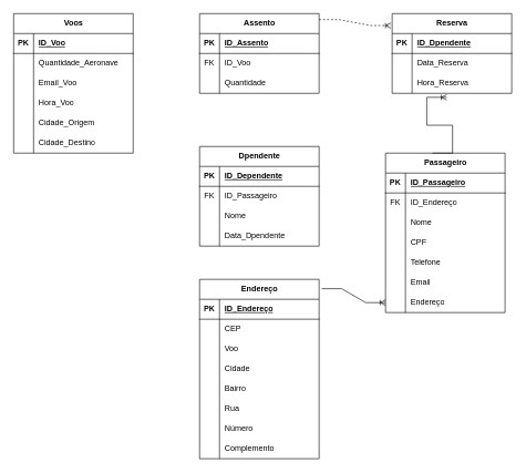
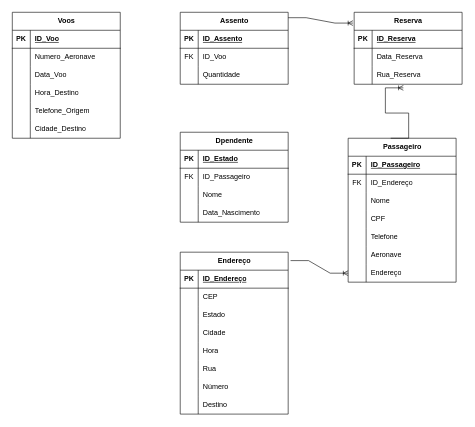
- <mxCell id="91" value="" style="edgeStyle=entityRelationEdgeStyle;fontSize=12;html=1;endArrow=ERoneToMany;rounded=0;exitX=1;exitY=0.075;exitDx=0;exitDy=0;exitPerimeter=0;entryX=-0.011;entryY=0.15;entryDx=0;entryDy=0;entryPerimeter=0;dashed=1;" parent="1" source="21" target="92" edge="1"><mxGeometry width="100" height="100" relative="1" as="geometry"><mxPoint x="550" y="120" as="sourcePoint" /><mxPoint x="550" y="80" as="targetPoint" /></mxGeometry></mxCell>
+ <mxCell id="91" value="" style="edgeStyle=entityRelationEdgeStyle;fontSize=12;html=1;endArrow=ERoneToMany;rounded=0;exitX=1;exitY=0.075;exitDx=0;exitDy=0;exitPerimeter=0;entryX=-0.011;entryY=0.15;entryDx=0;entryDy=0;entryPerimeter=0;" parent="1" source="21" target="92" edge="1"><mxGeometry width="100" height="100" relative="1" as="geometry"><mxPoint x="550" y="120" as="sourcePoint" /><mxPoint x="550" y="80" as="targetPoint" /></mxGeometry></mxCell>
- <mxCell id="95" value="ID_Dpendente" style="shape=partialRectangle;connectable=0;fillColor=none;top=0;left=0;bottom=0;right=0;align=left;spacingLeft=6;fontStyle=5;overflow=hidden;whiteSpace=wrap;html=1;" parent="93" vertex="1"><mxGeometry x="30" width="150" height="30" as="geometry"><mxRectangle width="150" height="30" as="alternateBounds" /></mxGeometry></mxCell>
+ <mxCell id="95" value="ID_Reserva" style="shape=partialRectangle;connectable=0;fillColor=none;top=0;left=0;bottom=0;right=0;align=left;spacingLeft=6;fontStyle=5;overflow=hidden;whiteSpace=wrap;html=1;" parent="93" vertex="1"><mxGeometry x="30" width="150" height="30" as="geometry"><mxRectangle width="150" height="30" as="alternateBounds" /></mxGeometry></mxCell>
- <mxCell id="8" value="Quantidade_Aeronave" style="shape=partialRectangle;connectable=0;fillColor=none;top=0;left=0;bottom=0;right=0;align=left;spacingLeft=6;overflow=hidden;whiteSpace=wrap;html=1;" parent="6" vertex="1"><mxGeometry x="30" width="150" height="30" as="geometry"><mxRectangle width="150" height="30" as="alternateBounds" /></mxGeometry></mxCell>
+ <mxCell id="8" value="Numero_Aeronave" style="shape=partialRectangle;connectable=0;fillColor=none;top=0;left=0;bottom=0;right=0;align=left;spacingLeft=6;overflow=hidden;whiteSpace=wrap;html=1;" parent="6" vertex="1"><mxGeometry x="30" width="150" height="30" as="geometry"><mxRectangle width="150" height="30" as="alternateBounds" /></mxGeometry></mxCell>
- <mxCell id="11" value="Email_Voo" style="shape=partialRectangle;connectable=0;fillColor=none;top=0;left=0;bottom=0;right=0;align=left;spacingLeft=6;overflow=hidden;whiteSpace=wrap;html=1;" parent="9" vertex="1"><mxGeometry x="30" width="150" height="30" as="geometry"><mxRectangle width="150" height="30" as="alternateBounds" /></mxGeometry></mxCell>
+ <mxCell id="11" value="Data_Voo" style="shape=partialRectangle;connectable=0;fillColor=none;top=0;left=0;bottom=0;right=0;align=left;spacingLeft=6;overflow=hidden;whiteSpace=wrap;html=1;" parent="9" vertex="1"><mxGeometry x="30" width="150" height="30" as="geometry"><mxRectangle width="150" height="30" as="alternateBounds" /></mxGeometry></mxCell>
- <mxCell id="101" value="Hora_Reserva" style="shape=partialRectangle;connectable=0;fillColor=none;top=0;left=0;bottom=0;right=0;align=left;spacingLeft=6;overflow=hidden;whiteSpace=wrap;html=1;" parent="99" vertex="1"><mxGeometry x="30" width="150" height="30" as="geometry"><mxRectangle width="150" height="30" as="alternateBounds" /></mxGeometry></mxCell>
+ <mxCell id="101" value="Rua_Reserva" style="shape=partialRectangle;connectable=0;fillColor=none;top=0;left=0;bottom=0;right=0;align=left;spacingLeft=6;overflow=hidden;whiteSpace=wrap;html=1;" parent="99" vertex="1"><mxGeometry x="30" width="150" height="30" as="geometry"><mxRectangle width="150" height="30" as="alternateBounds" /></mxGeometry></mxCell>
- <mxCell id="14" value="Hora_Voo" style="shape=partialRectangle;connectable=0;fillColor=none;top=0;left=0;bottom=0;right=0;align=left;spacingLeft=6;overflow=hidden;whiteSpace=wrap;html=1;" parent="12" vertex="1"><mxGeometry x="30" width="150" height="30" as="geometry"><mxRectangle width="150" height="30" as="alternateBounds" /></mxGeometry></mxCell>
+ <mxCell id="14" value="Hora_Destino" style="shape=partialRectangle;connectable=0;fillColor=none;top=0;left=0;bottom=0;right=0;align=left;spacingLeft=6;overflow=hidden;whiteSpace=wrap;html=1;" parent="12" vertex="1"><mxGeometry x="30" width="150" height="30" as="geometry"><mxRectangle width="150" height="30" as="alternateBounds" /></mxGeometry></mxCell>
- <mxCell id="17" value="Cidade_Origem" style="shape=partialRectangle;connectable=0;fillColor=none;top=0;left=0;bottom=0;right=0;align=left;spacingLeft=6;overflow=hidden;whiteSpace=wrap;html=1;" parent="15" vertex="1"><mxGeometry x="30" width="150" height="30" as="geometry"><mxRectangle width="150" height="30" as="alternateBounds" /></mxGeometry></mxCell>
+ <mxCell id="17" value="Telefone_Origem" style="shape=partialRectangle;connectable=0;fillColor=none;top=0;left=0;bottom=0;right=0;align=left;spacingLeft=6;overflow=hidden;whiteSpace=wrap;html=1;" parent="15" vertex="1"><mxGeometry x="30" width="150" height="30" as="geometry"><mxRectangle width="150" height="30" as="alternateBounds" /></mxGeometry></mxCell>
- <mxCell id="56" value="ID_Dependente" style="shape=partialRectangle;connectable=0;fillColor=none;top=0;left=0;bottom=0;right=0;align=left;spacingLeft=6;fontStyle=5;overflow=hidden;whiteSpace=wrap;html=1;" parent="54" vertex="1"><mxGeometry x="30" width="150" height="30" as="geometry"><mxRectangle width="150" height="30" as="alternateBounds" /></mxGeometry></mxCell>
+ <mxCell id="56" value="ID_Estado" style="shape=partialRectangle;connectable=0;fillColor=none;top=0;left=0;bottom=0;right=0;align=left;spacingLeft=6;fontStyle=5;overflow=hidden;whiteSpace=wrap;html=1;" parent="54" vertex="1"><mxGeometry x="30" width="150" height="30" as="geometry"><mxRectangle width="150" height="30" as="alternateBounds" /></mxGeometry></mxCell>
- <mxCell id="65" value="Data_Dpendente" style="shape=partialRectangle;connectable=0;fillColor=none;top=0;left=0;bottom=0;right=0;align=left;spacingLeft=6;overflow=hidden;whiteSpace=wrap;html=1;" parent="63" vertex="1"><mxGeometry x="30" width="150" height="30" as="geometry"><mxRectangle width="150" height="30" as="alternateBounds" /></mxGeometry></mxCell>
+ <mxCell id="65" value="Data_Nascimento" style="shape=partialRectangle;connectable=0;fillColor=none;top=0;left=0;bottom=0;right=0;align=left;spacingLeft=6;overflow=hidden;whiteSpace=wrap;html=1;" parent="63" vertex="1"><mxGeometry x="30" width="150" height="30" as="geometry"><mxRectangle width="150" height="30" as="alternateBounds" /></mxGeometry></mxCell>
- <mxCell id="49" value="Email" style="shape=partialRectangle;connectable=0;fillColor=none;top=0;left=0;bottom=0;right=0;align=left;spacingLeft=6;overflow=hidden;whiteSpace=wrap;html=1;" parent="47" vertex="1"><mxGeometry x="30" width="150" height="30" as="geometry"><mxRectangle width="150" height="30" as="alternateBounds" /></mxGeometry></mxCell>
+ <mxCell id="49" value="Aeronave" style="shape=partialRectangle;connectable=0;fillColor=none;top=0;left=0;bottom=0;right=0;align=left;spacingLeft=6;overflow=hidden;whiteSpace=wrap;html=1;" parent="47" vertex="1"><mxGeometry x="30" width="150" height="30" as="geometry"><mxRectangle width="150" height="30" as="alternateBounds" /></mxGeometry></mxCell>
- <mxCell id="75" value="Voo" style="shape=partialRectangle;connectable=0;fillColor=none;top=0;left=0;bottom=0;right=0;align=left;spacingLeft=6;overflow=hidden;whiteSpace=wrap;html=1;" parent="73" vertex="1"><mxGeometry x="30" width="150" height="30" as="geometry"><mxRectangle width="150" height="30" as="alternateBounds" /></mxGeometry></mxCell>
+ <mxCell id="75" value="Estado" style="shape=partialRectangle;connectable=0;fillColor=none;top=0;left=0;bottom=0;right=0;align=left;spacingLeft=6;overflow=hidden;whiteSpace=wrap;html=1;" parent="73" vertex="1"><mxGeometry x="30" width="150" height="30" as="geometry"><mxRectangle width="150" height="30" as="alternateBounds" /></mxGeometry></mxCell>
- <mxCell id="81" value="Bairro" style="shape=partialRectangle;connectable=0;fillColor=none;top=0;left=0;bottom=0;right=0;align=left;spacingLeft=6;overflow=hidden;whiteSpace=wrap;html=1;" parent="79" vertex="1"><mxGeometry x="30" width="150" height="30" as="geometry"><mxRectangle width="150" height="30" as="alternateBounds" /></mxGeometry></mxCell>
+ <mxCell id="81" value="Hora" style="shape=partialRectangle;connectable=0;fillColor=none;top=0;left=0;bottom=0;right=0;align=left;spacingLeft=6;overflow=hidden;whiteSpace=wrap;html=1;" parent="79" vertex="1"><mxGeometry x="30" width="150" height="30" as="geometry"><mxRectangle width="150" height="30" as="alternateBounds" /></mxGeometry></mxCell>
- <mxCell id="90" value="Complemento" style="shape=partialRectangle;connectable=0;fillColor=none;top=0;left=0;bottom=0;right=0;align=left;spacingLeft=6;overflow=hidden;whiteSpace=wrap;html=1;" parent="88" vertex="1"><mxGeometry x="30" width="150" height="30" as="geometry"><mxRectangle width="150" height="30" as="alternateBounds" /></mxGeometry></mxCell>
+ <mxCell id="90" value="Destino" style="shape=partialRectangle;connectable=0;fillColor=none;top=0;left=0;bottom=0;right=0;align=left;spacingLeft=6;overflow=hidden;whiteSpace=wrap;html=1;" parent="88" vertex="1"><mxGeometry x="30" width="150" height="30" as="geometry"><mxRectangle width="150" height="30" as="alternateBounds" /></mxGeometry></mxCell>
